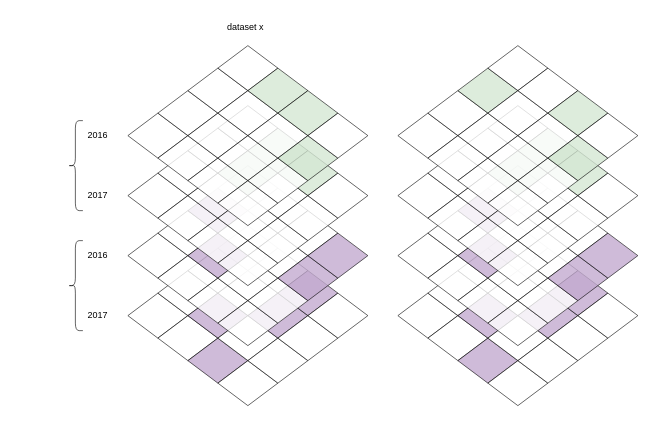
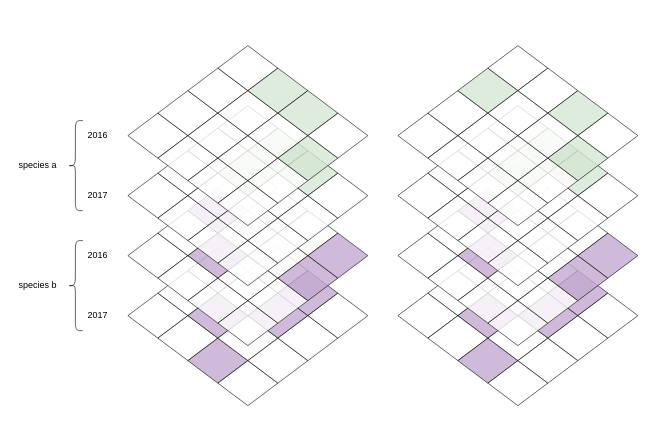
- <mxCell id="138" value="dataset x" style="text;html=1;strokeColor=none;fillColor=none;align=center;verticalAlign=middle;whiteSpace=wrap;rounded=0;opacity=80;" vertex="1" parent="1"><mxGeometry x="297" y="20" width="60" height="30" as="geometry" /></mxCell>
+ <mxCell id="145" value="species a" style="text;html=1;strokeColor=none;fillColor=none;align=center;verticalAlign=middle;whiteSpace=wrap;rounded=0;opacity=80;" vertex="1" parent="1"><mxGeometry x="20" y="200" width="60" height="40" as="geometry" /></mxCell>
+ <mxCell id="146" value="species b" style="text;html=1;strokeColor=none;fillColor=none;align=center;verticalAlign=middle;whiteSpace=wrap;rounded=0;opacity=80;" vertex="1" parent="1"><mxGeometry x="20" y="360" width="60" height="40" as="geometry" /></mxCell>
